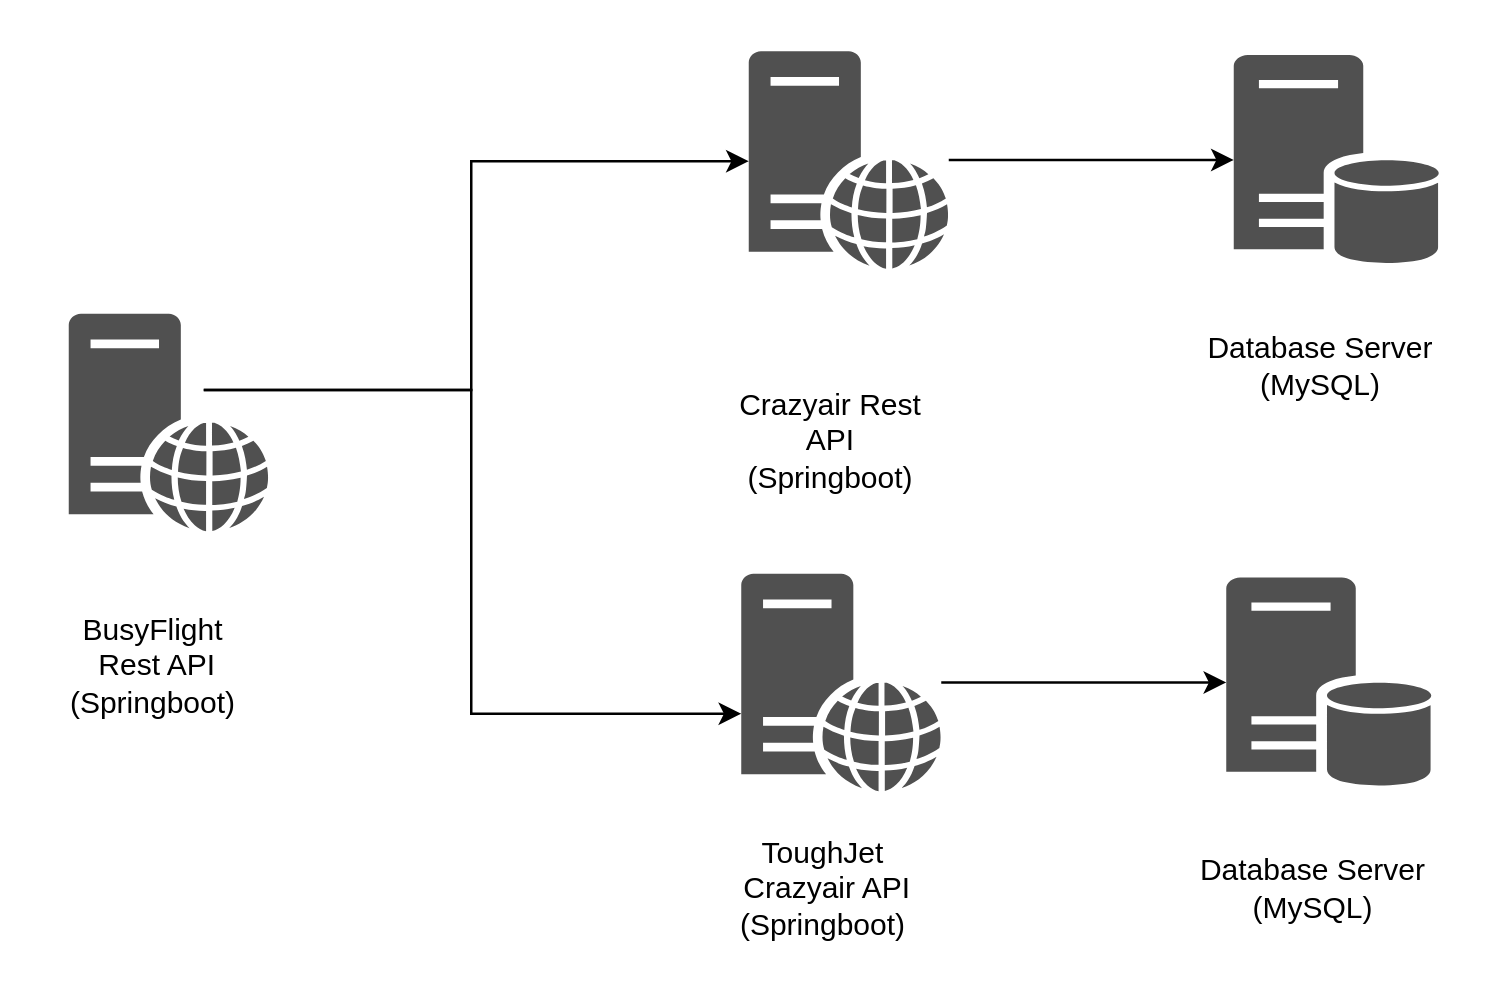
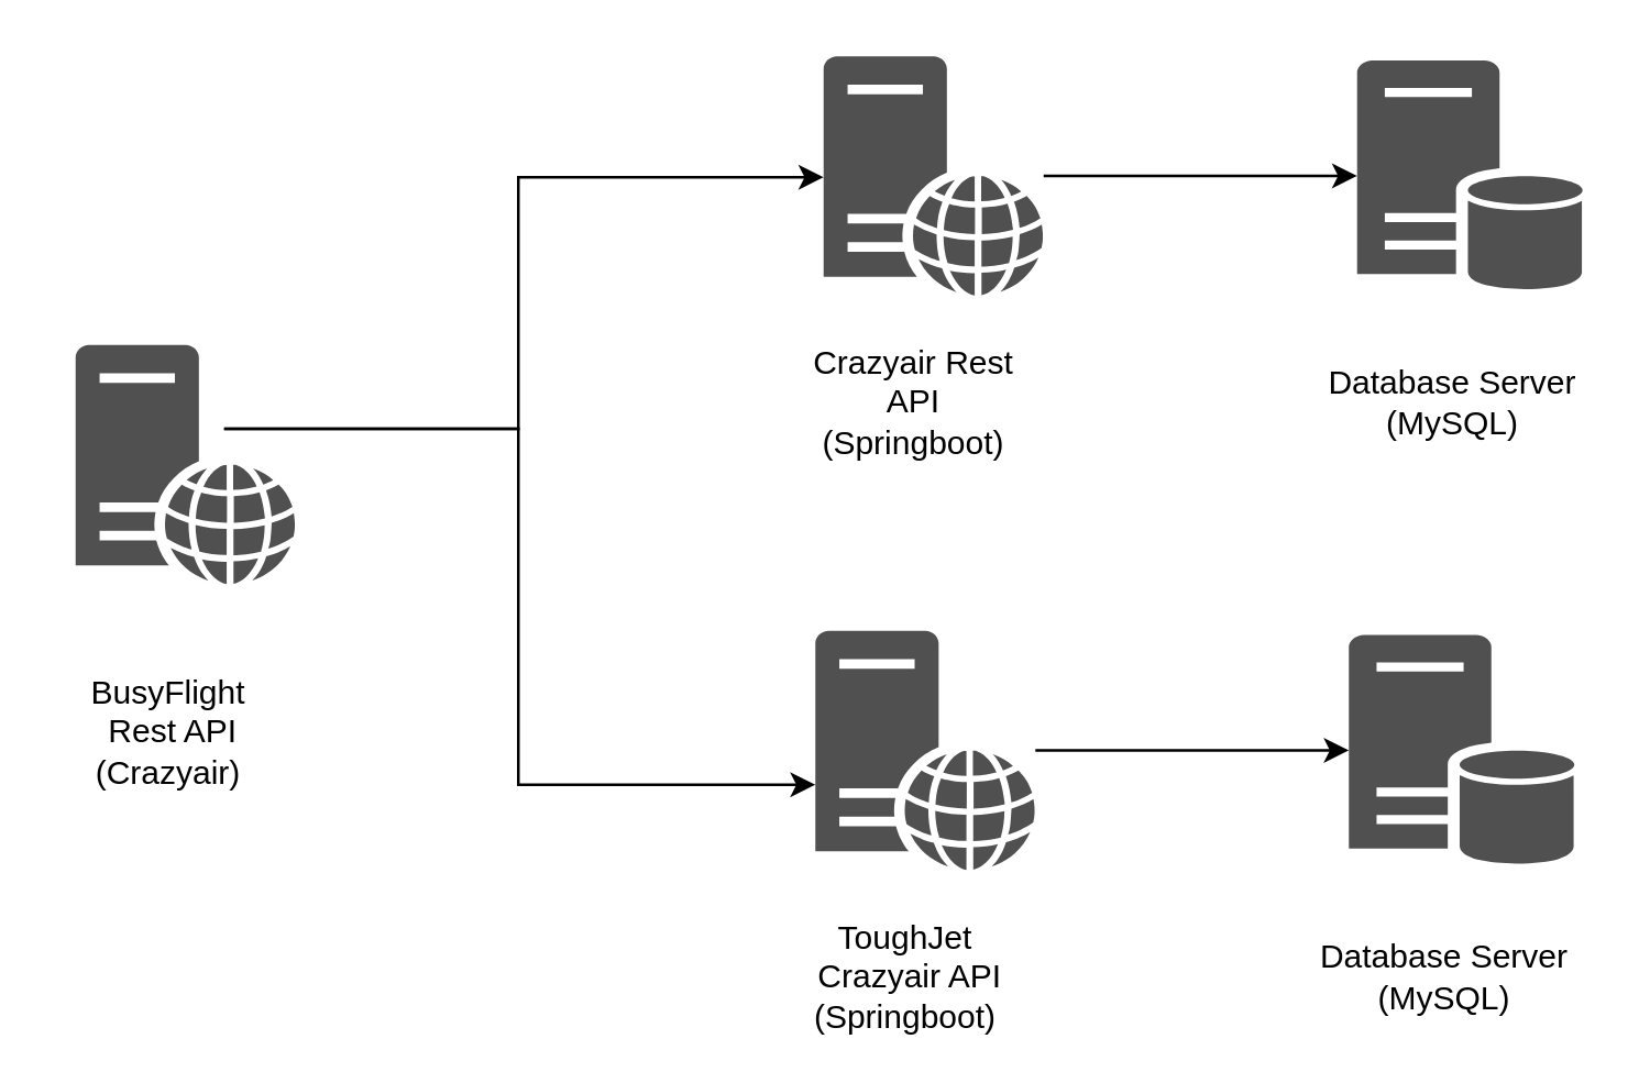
- <mxCell id="5" value="Crazyair Rest API (Springboot)" style="text;html=1;strokeColor=none;fillColor=none;align=center;verticalAlign=middle;whiteSpace=wrap;rounded=0;" vertex="1" parent="1"><mxGeometry x="291" y="158" width="82" height="35" as="geometry" /></mxCell>
+ <mxCell id="5" value="Crazyair Rest API (Springboot)" style="text;html=1;strokeColor=none;fillColor=none;align=center;verticalAlign=middle;whiteSpace=wrap;rounded=0;" vertex="1" parent="1"><mxGeometry x="291" y="128" width="82" height="35" as="geometry" /></mxCell>
- <mxCell id="15" value="BusyFlight&lt;br&gt;&amp;nbsp;Rest API (Springboot)" style="text;html=1;strokeColor=none;fillColor=none;align=center;verticalAlign=middle;whiteSpace=wrap;rounded=0;" vertex="1" parent="1"><mxGeometry x="20" y="248" width="82" height="35" as="geometry" /></mxCell>
+ <mxCell id="15" value="BusyFlight&lt;br&gt;&amp;nbsp;Rest API (Crazyair)" style="text;html=1;strokeColor=none;fillColor=none;align=center;verticalAlign=middle;whiteSpace=wrap;rounded=0;" vertex="1" parent="1"><mxGeometry x="20" y="248" width="82" height="35" as="geometry" /></mxCell>
